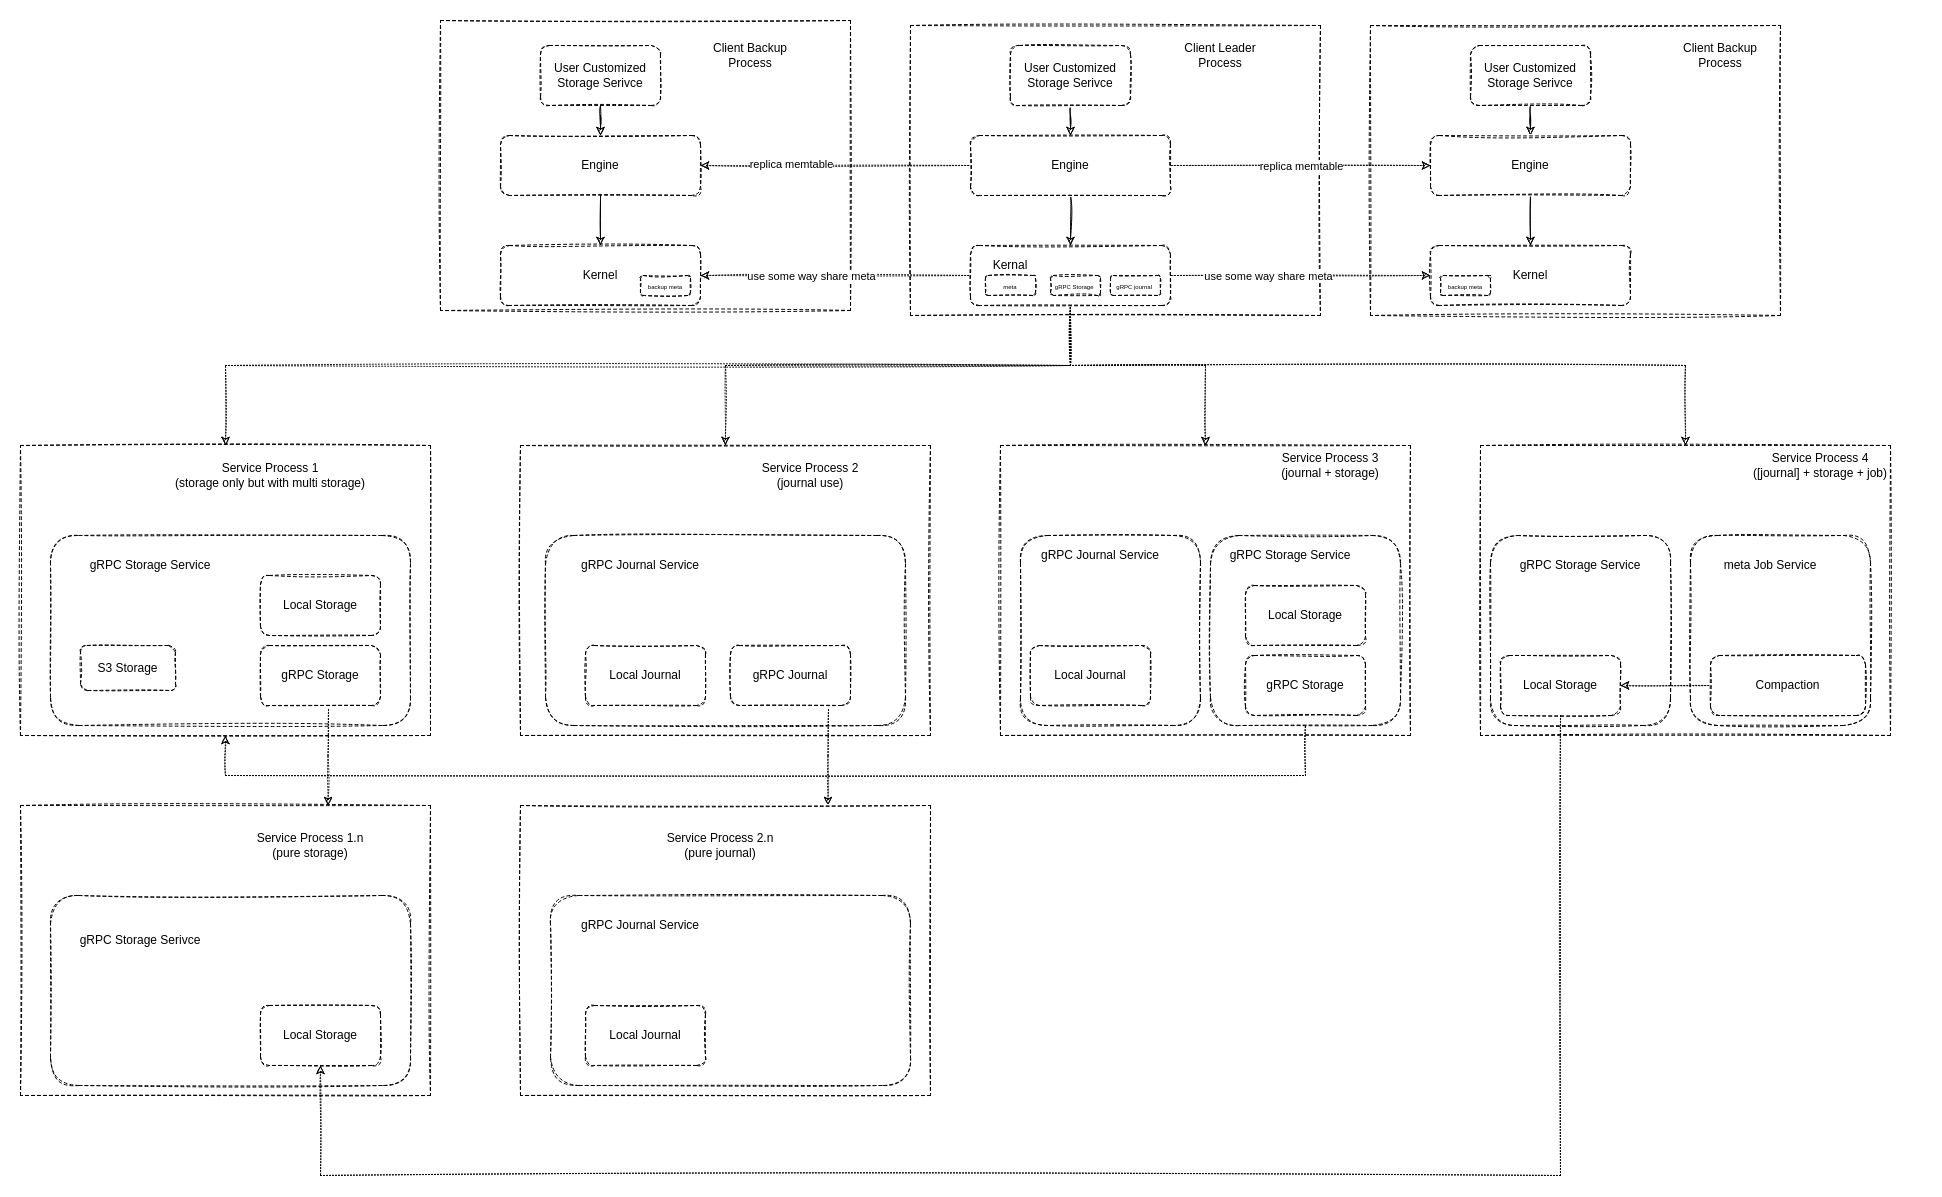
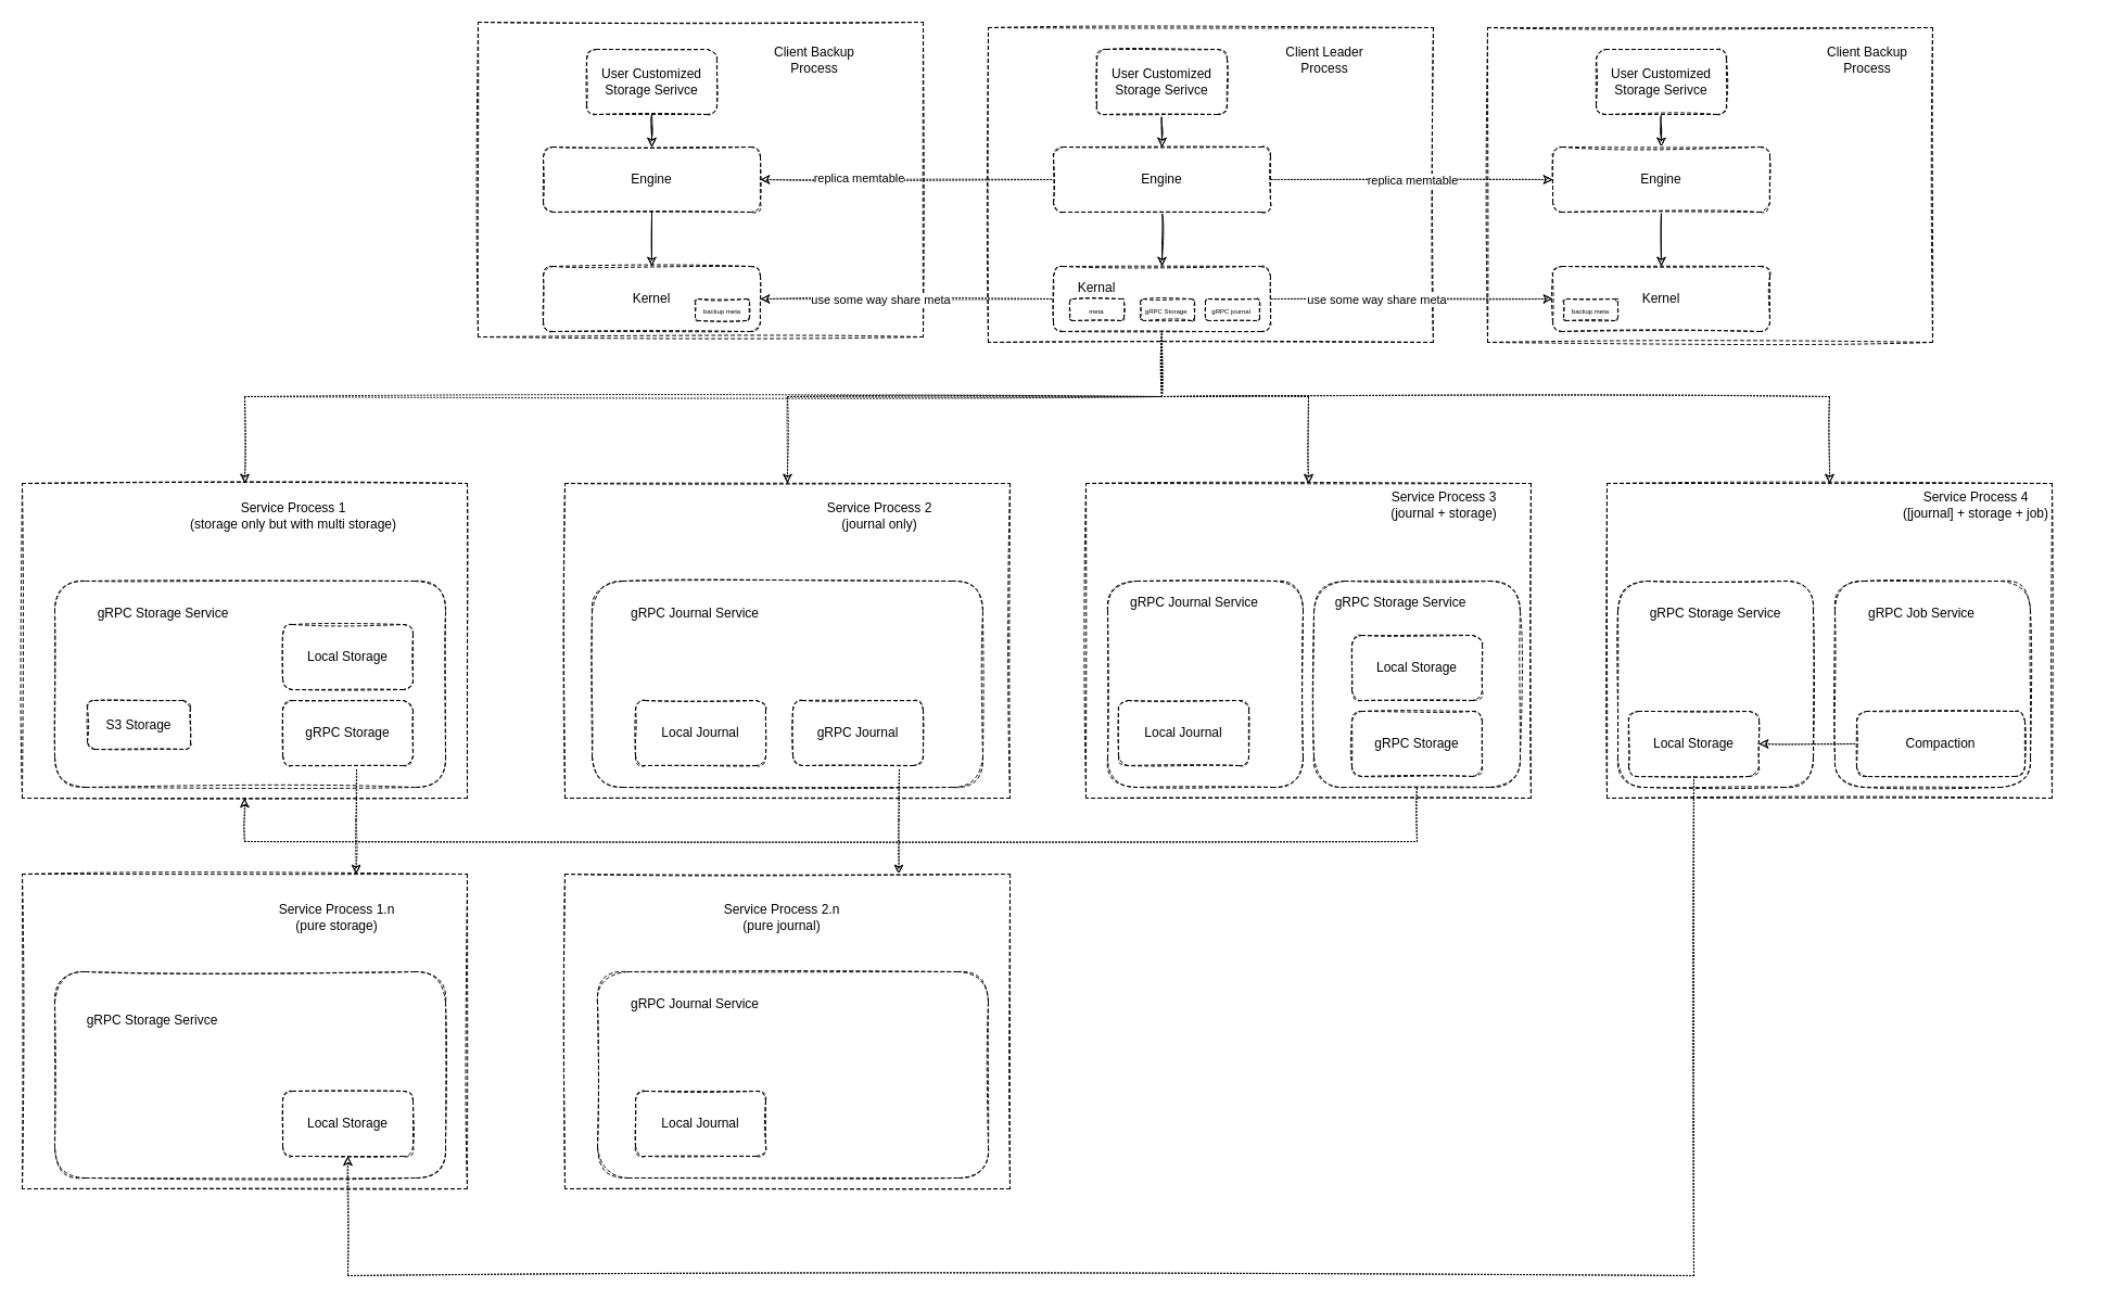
- <mxCell id="40" value="Service Process 2&lt;br&gt;(journal use)" style="text;html=1;strokeColor=none;fillColor=none;align=center;verticalAlign=middle;whiteSpace=wrap;rounded=0;dashed=1;sketch=1;" vertex="1" parent="1"><mxGeometry y="465" width="200" height="20" as="geometry" x="710" /></mxCell>
+ <mxCell id="40" value="Service Process 2&lt;br&gt;(journal only)" style="text;html=1;strokeColor=none;fillColor=none;align=center;verticalAlign=middle;whiteSpace=wrap;rounded=0;dashed=1;sketch=1;" vertex="1" parent="1"><mxGeometry y="465" width="200" height="20" as="geometry" x="710" /></mxCell>
- <mxCell id="77" value="meta Job Service" style="text;html=1;strokeColor=none;fillColor=none;align=center;verticalAlign=middle;whiteSpace=wrap;rounded=0;dashed=1;sketch=1;" vertex="1" parent="1"><mxGeometry x="1700" y="555" width="140" height="20" as="geometry" /></mxCell>
+ <mxCell id="77" value="gRPC Job Service" style="text;html=1;strokeColor=none;fillColor=none;align=center;verticalAlign=middle;whiteSpace=wrap;rounded=0;dashed=1;sketch=1;" vertex="1" parent="1"><mxGeometry x="1700" y="555" width="140" height="20" as="geometry" /></mxCell>
